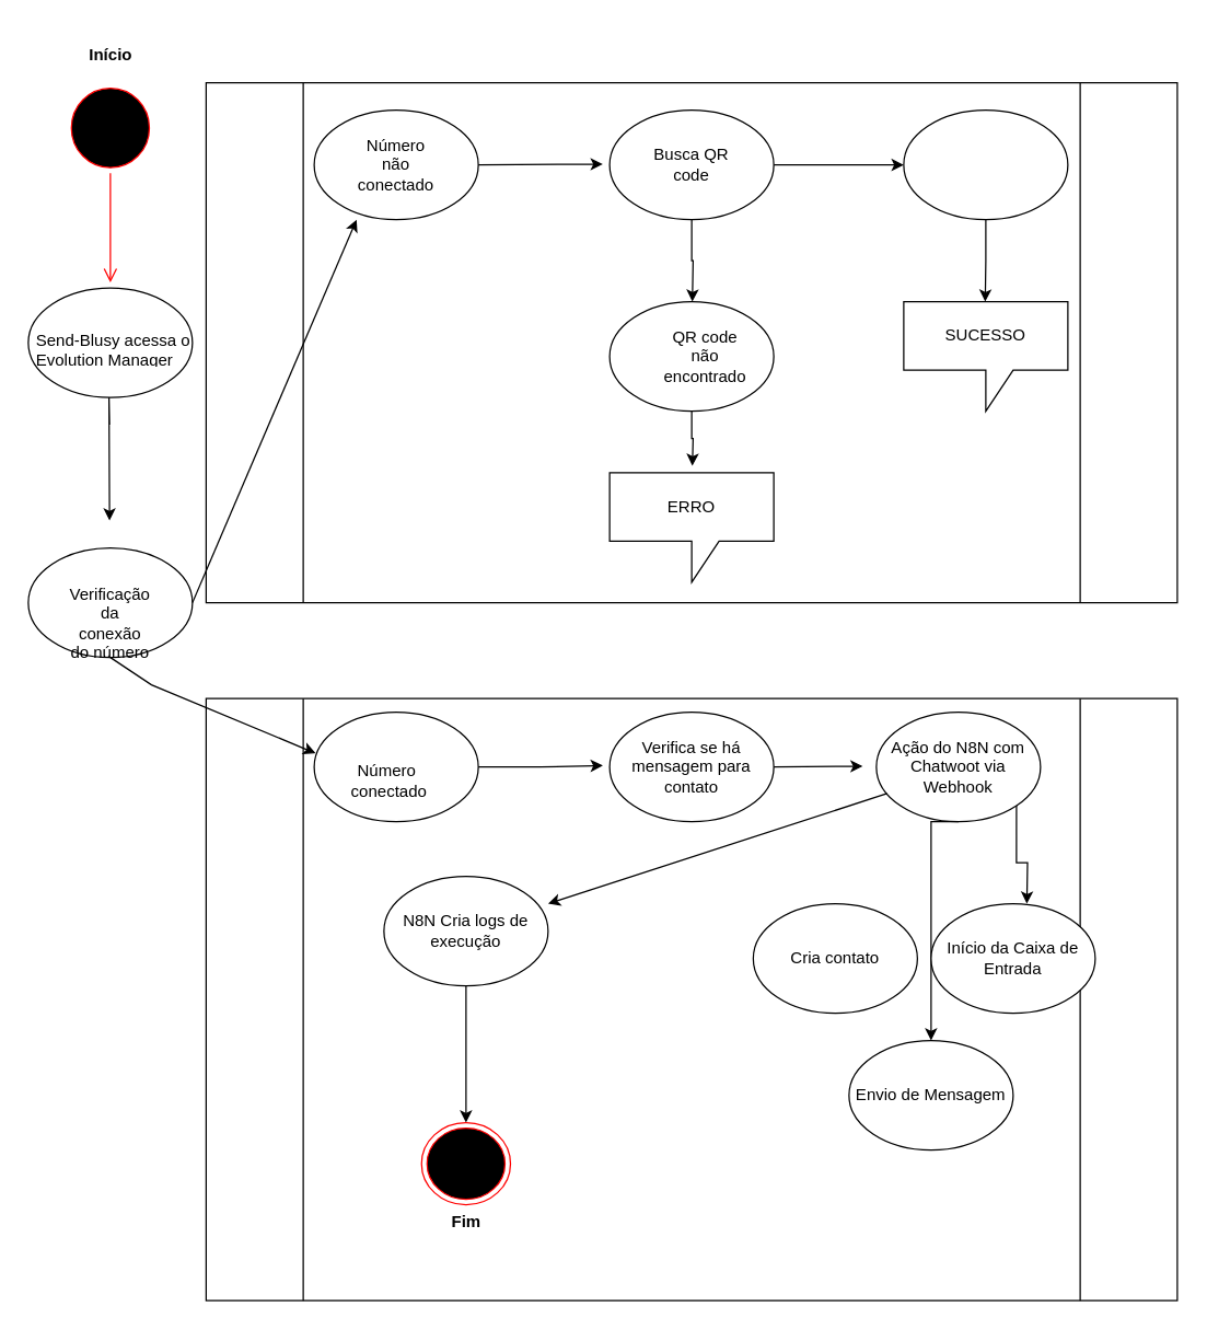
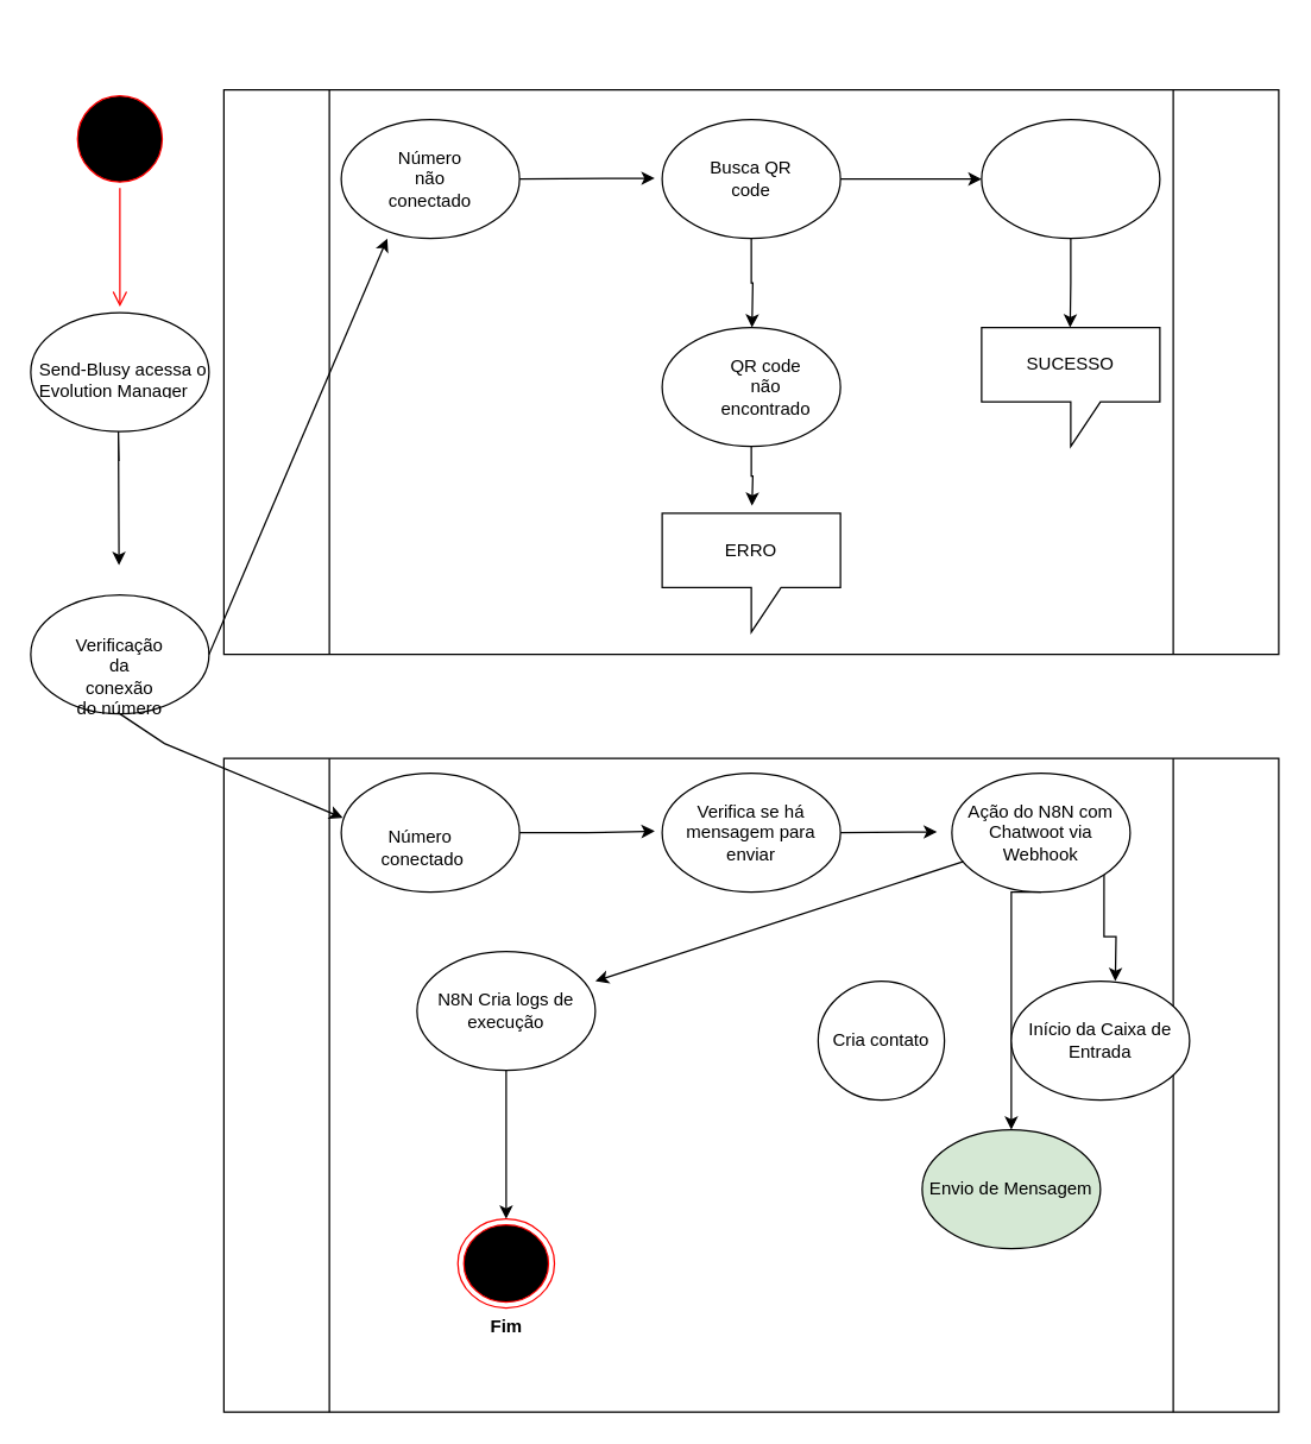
- <mxCell id="4" value="Início" style="text;align=center;fontStyle=1;verticalAlign=middle;spacingLeft=3;spacingRight=3;strokeColor=none;rotatable=0;points=[[0,0.5],[1,0.5]];portConstraint=eastwest;html=1;" vertex="1" parent="1"><mxGeometry x="25" y="20" width="110" height="40" as="geometry" /></mxCell>
- <mxCell id="32" value="Verifica se há mensagem para contato" style="ellipse;whiteSpace=wrap;html=1;" vertex="1" parent="1"><mxGeometry x="445" y="520" width="120" height="80" as="geometry" /></mxCell>
+ <mxCell id="32" value="Verifica se há mensagem para enviar" style="ellipse;whiteSpace=wrap;html=1;" vertex="1" parent="1"><mxGeometry x="445" y="520" width="120" height="80" as="geometry" /></mxCell>
- <mxCell id="36" value="Cria contato" style="ellipse;whiteSpace=wrap;html=1;" vertex="1" parent="1"><mxGeometry x="550" y="660" width="120" height="80" as="geometry" /></mxCell>
+ <mxCell id="36" value="Cria contato" style="ellipse;whiteSpace=wrap;html=1;" vertex="1" parent="1"><mxGeometry x="550" y="660" width="85" height="80" as="geometry" /></mxCell>
- <mxCell id="37" value="Envio de Mensagem" style="ellipse;whiteSpace=wrap;html=1;" vertex="1" parent="1"><mxGeometry x="620" y="760" width="120" height="80" as="geometry" /></mxCell>
+ <mxCell id="37" value="Envio de Mensagem" style="ellipse;whiteSpace=wrap;html=1;fillColor=#d5e8d4;" vertex="1" parent="1"><mxGeometry x="620" y="760" width="120" height="80" as="geometry" /></mxCell>
